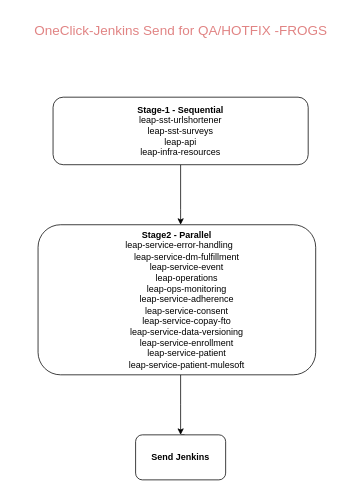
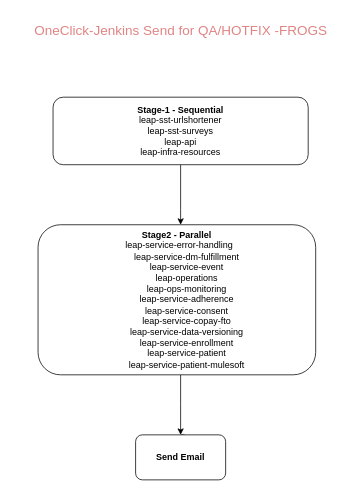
- <mxCell id="7" value="&lt;b&gt;Send Jenkins&lt;/b&gt;" style="whiteSpace=wrap;html=1;rounded=1;" vertex="1" parent="1"><mxGeometry x="180" y="579" width="120" height="60" as="geometry" /></mxCell>
+ <mxCell id="7" value="&lt;b&gt;Send Email&lt;/b&gt;" style="whiteSpace=wrap;html=1;rounded=1;" vertex="1" parent="1"><mxGeometry x="180" y="579" width="120" height="60" as="geometry" /></mxCell>
